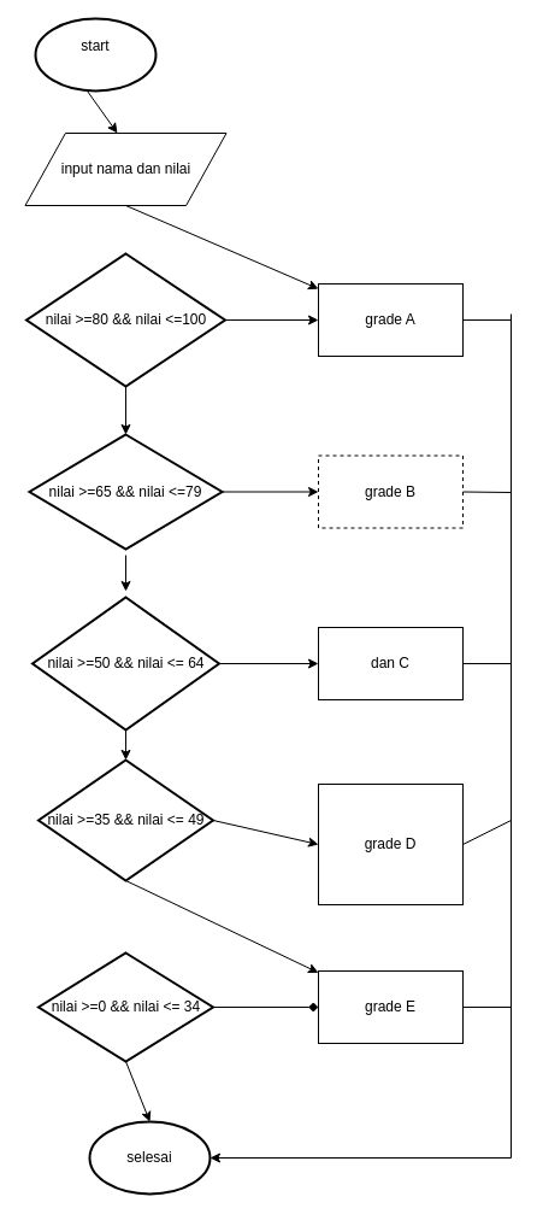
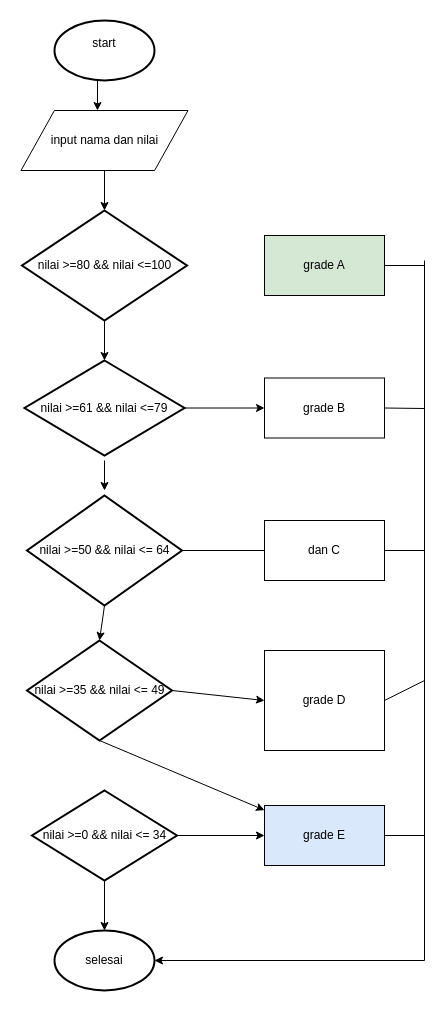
- <mxCell id="2" value="&lt;div&gt;start&lt;/div&gt;&lt;div&gt;&lt;br&gt;&lt;/div&gt;" style="strokeWidth=2;html=1;shape=mxgraph.flowchart.start_1;whiteSpace=wrap;" vertex="1" parent="1"><mxGeometry x="29" y="15" width="100" height="60" as="geometry" /></mxCell>
+ <mxCell id="2" value="&lt;div&gt;start&lt;/div&gt;&lt;div&gt;&lt;br&gt;&lt;/div&gt;" style="strokeWidth=2;html=1;shape=mxgraph.flowchart.start_1;whiteSpace=wrap;" vertex="1" parent="1"><mxGeometry x="54" y="20" width="100" height="60" as="geometry" /></mxCell>
- <mxCell id="23" value="" style="endArrow=classic;html=1;exitX=0.5;exitY=1;exitDx=0;exitDy=0;" edge="1" parent="1" source="22" target="12"><mxGeometry width="50" height="50" relative="1" as="geometry"><mxPoint x="-126" y="190" as="sourcePoint" /><mxPoint x="-76" y="140" as="targetPoint" /></mxGeometry></mxCell>
+ <mxCell id="23" value="" style="endArrow=classic;html=1;entryX=0.5;entryY=0;entryDx=0;entryDy=0;entryPerimeter=0;exitX=0.5;exitY=1;exitDx=0;exitDy=0;" edge="1" parent="1" source="22" target="4"><mxGeometry width="50" height="50" relative="1" as="geometry"><mxPoint x="-126" y="190" as="sourcePoint" /><mxPoint x="-76" y="140" as="targetPoint" /></mxGeometry></mxCell>
- <mxCell id="21" value="" style="endArrow=classic;html=1;entryX=0;entryY=0.5;entryDx=0;entryDy=0;exitX=1;exitY=0.5;exitDx=0;exitDy=0;exitPerimeter=0;" edge="1" parent="1" source="4" target="12"><mxGeometry width="50" height="50" relative="1" as="geometry"><mxPoint x="184" y="340" as="sourcePoint" /><mxPoint x="234" y="290" as="targetPoint" /></mxGeometry></mxCell>
- <mxCell id="12" value="grade A" style="rounded=0;whiteSpace=wrap;html=1;" vertex="1" parent="1"><mxGeometry x="264" y="235" width="120" height="60" as="geometry" /></mxCell>
+ <mxCell id="12" value="grade A" style="rounded=0;whiteSpace=wrap;html=1;fillColor=#d5e8d4;" vertex="1" parent="1"><mxGeometry x="264" y="235" width="120" height="60" as="geometry" /></mxCell>
- <mxCell id="13" value="grade B" style="rounded=0;whiteSpace=wrap;html=1;dashed=1;" vertex="1" parent="1"><mxGeometry x="264" y="377.5" width="120" height="60" as="geometry" /></mxCell>
+ <mxCell id="13" value="grade B" style="rounded=0;whiteSpace=wrap;html=1;" vertex="1" parent="1"><mxGeometry x="264" y="377.5" width="120" height="60" as="geometry" /></mxCell>
- <mxCell id="5" value="nilai &amp;gt;=65 &amp;amp;&amp;amp; nilai &amp;lt;=79" style="strokeWidth=2;html=1;shape=mxgraph.flowchart.decision;whiteSpace=wrap;" vertex="1" parent="1"><mxGeometry x="24" y="360" width="160" height="95" as="geometry" /></mxCell>
+ <mxCell id="5" value="nilai &amp;gt;=61 &amp;amp;&amp;amp; nilai &amp;lt;=79" style="strokeWidth=2;html=1;shape=mxgraph.flowchart.decision;whiteSpace=wrap;" vertex="1" parent="1"><mxGeometry x="24" y="360" width="160" height="95" as="geometry" /></mxCell>
- <mxCell id="19" value="" style="endArrow=classic;html=1;entryX=0;entryY=0.5;entryDx=0;entryDy=0;exitX=1;exitY=0.5;exitDx=0;exitDy=0;exitPerimeter=0;" edge="1" parent="1" source="6" target="14"><mxGeometry width="50" height="50" relative="1" as="geometry"><mxPoint x="24" y="950" as="sourcePoint" /><mxPoint x="74" y="900" as="targetPoint" /></mxGeometry></mxCell>
+ <mxCell id="19" value="" style="endArrow=none;html=1;entryX=0;entryY=0.5;entryDx=0;entryDy=0;exitX=1;exitY=0.5;exitDx=0;exitDy=0;exitPerimeter=0;" edge="1" parent="1" source="6" target="14"><mxGeometry width="50" height="50" relative="1" as="geometry"><mxPoint x="24" y="950" as="sourcePoint" /><mxPoint x="74" y="900" as="targetPoint" /></mxGeometry></mxCell>
- <mxCell id="7" value="nilai &amp;gt;=35 &amp;amp;&amp;amp; nilai &amp;lt;= 49" style="strokeWidth=2;html=1;shape=mxgraph.flowchart.decision;whiteSpace=wrap;" vertex="1" parent="1"><mxGeometry x="31.5" y="630" width="145" height="100" as="geometry" /></mxCell>
+ <mxCell id="7" value="nilai &amp;gt;=35 &amp;amp;&amp;amp; nilai &amp;lt;= 49" style="strokeWidth=2;html=1;shape=mxgraph.flowchart.decision;whiteSpace=wrap;" vertex="1" parent="1"><mxGeometry x="26.5" y="640" width="145" height="100" as="geometry" /></mxCell>
- <mxCell id="17" value="" style="endArrow=diamond;html=1;exitX=1;exitY=0.5;exitDx=0;exitDy=0;exitPerimeter=0;entryX=0;entryY=0.5;entryDx=0;entryDy=0;" edge="1" parent="1" source="8" target="16"><mxGeometry width="50" height="50" relative="1" as="geometry"><mxPoint x="224" y="850" as="sourcePoint" /><mxPoint x="274" y="800" as="targetPoint" /></mxGeometry></mxCell>
+ <mxCell id="17" value="" style="endArrow=classic;html=1;exitX=1;exitY=0.5;exitDx=0;exitDy=0;exitPerimeter=0;entryX=0;entryY=0.5;entryDx=0;entryDy=0;" edge="1" parent="1" source="8" target="16"><mxGeometry width="50" height="50" relative="1" as="geometry"><mxPoint x="224" y="850" as="sourcePoint" /><mxPoint x="274" y="800" as="targetPoint" /></mxGeometry></mxCell>
- <mxCell id="16" value="grade E" style="rounded=0;whiteSpace=wrap;html=1;" vertex="1" parent="1"><mxGeometry x="264" y="805" width="120" height="60" as="geometry" /></mxCell>
+ <mxCell id="16" value="grade E" style="rounded=0;whiteSpace=wrap;html=1;fillColor=#dae8fc;" vertex="1" parent="1"><mxGeometry x="264" y="805" width="120" height="60" as="geometry" /></mxCell>
- <mxCell id="24" value="selesai" style="strokeWidth=2;html=1;shape=mxgraph.flowchart.start_1;whiteSpace=wrap;" vertex="1" parent="1"><mxGeometry x="74" y="930" width="100" height="60" as="geometry" /></mxCell>
+ <mxCell id="24" value="selesai" style="strokeWidth=2;html=1;shape=mxgraph.flowchart.start_1;whiteSpace=wrap;" vertex="1" parent="1"><mxGeometry x="54" y="930" width="100" height="60" as="geometry" /></mxCell>
